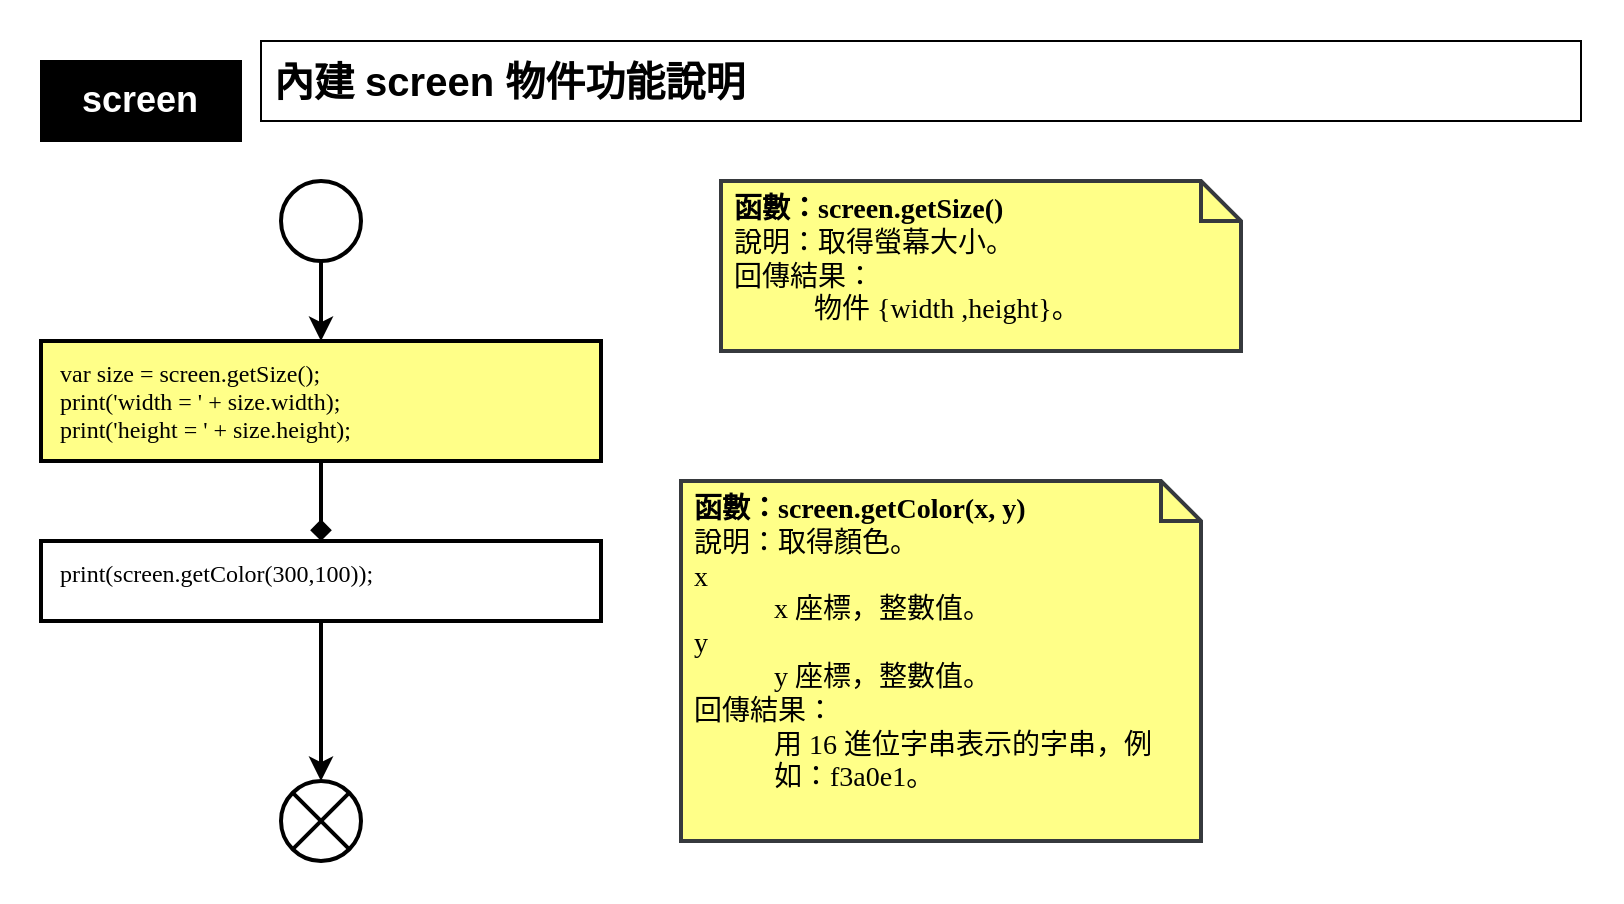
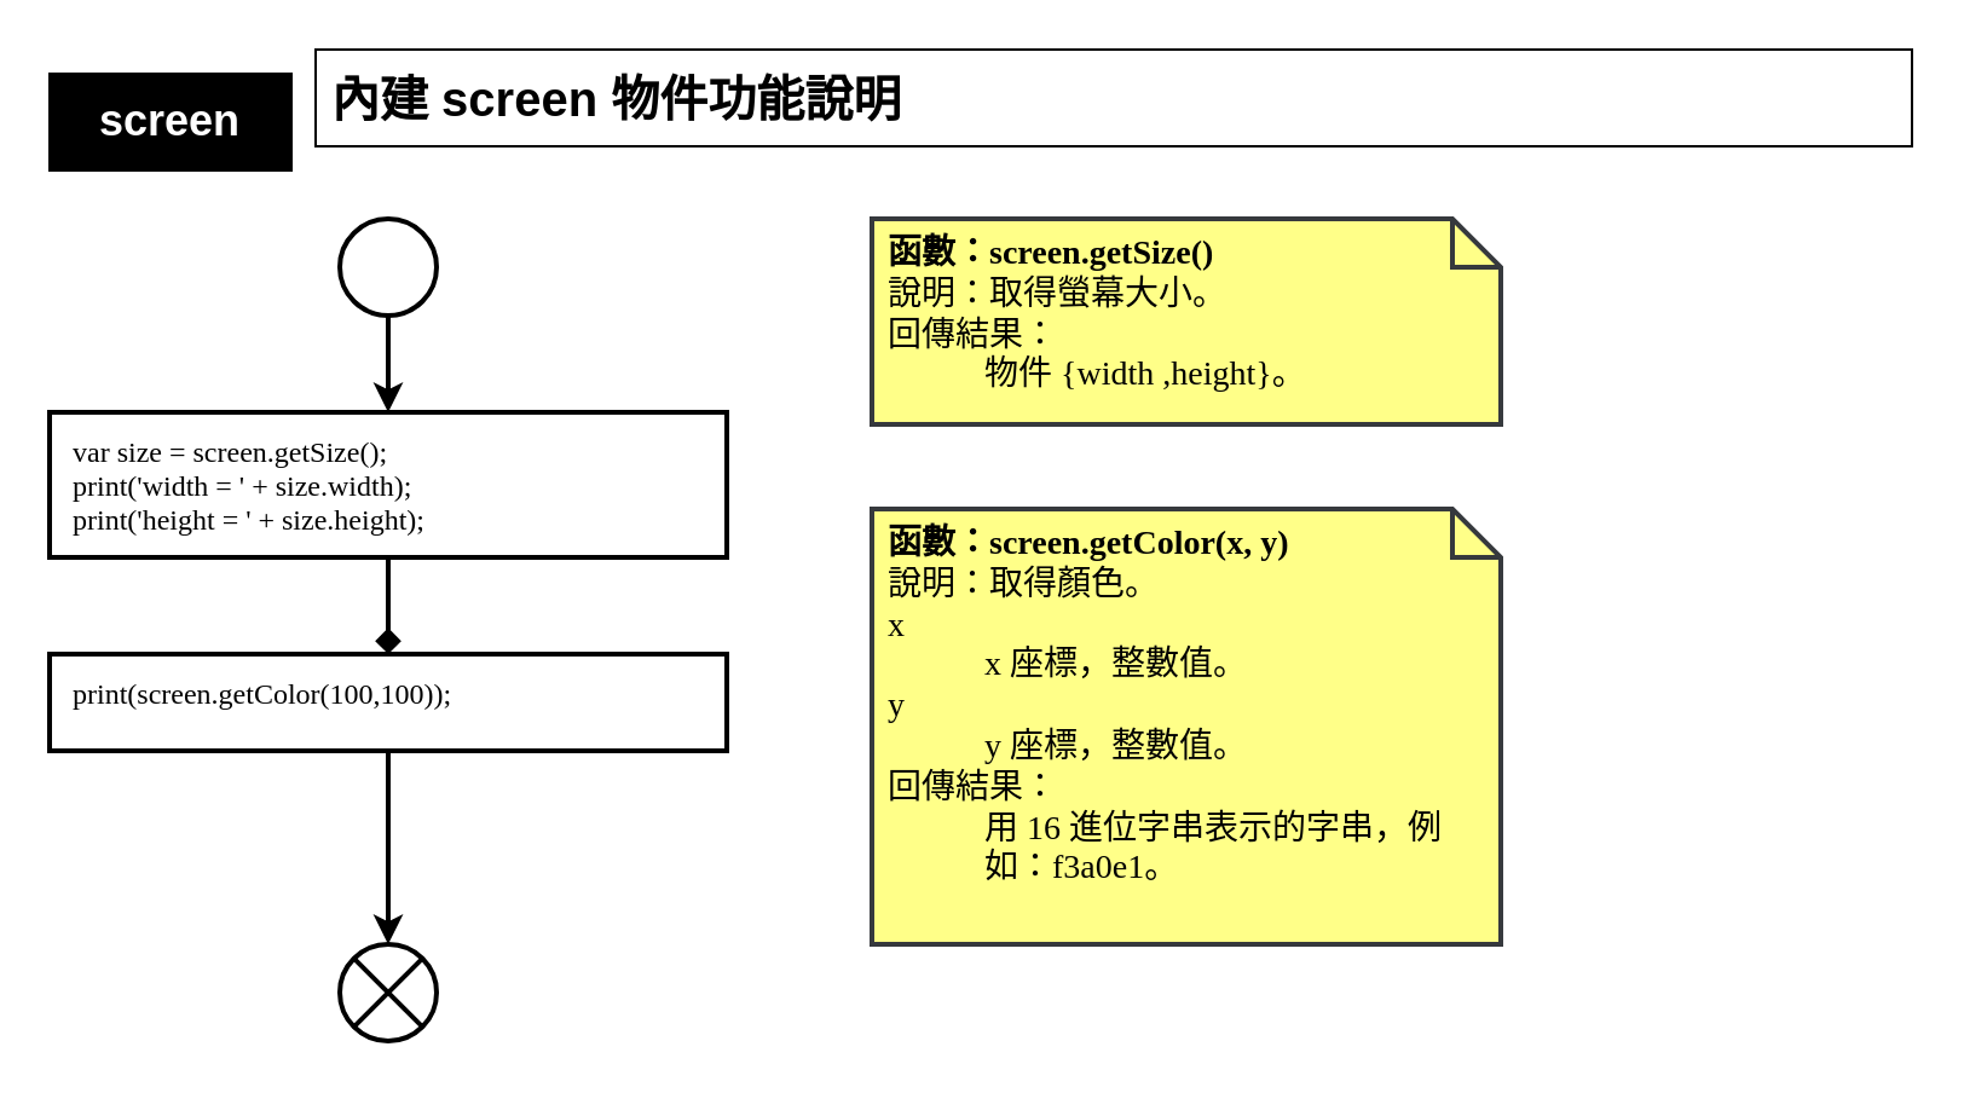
- <mxCell id="5" value="var size = screen.getSize();&#10;print('width = ' + size.width);&#10;print('height = ' + size.height);" style="fontSize=12;fontStyle=0;sketch=0;rounded=0;fontFamily=Iosevka Fixed;align=left;strokeWidth=2;arcSize=7;shadow=0;html=0;spacingLeft=5;verticalAlign=top;spacingTop=0;spacing=5;fillColor=#ffff88;" parent="1" vertex="1"><mxGeometry x="20" y="170" width="280" height="60" as="geometry" /></mxCell>
+ <mxCell id="5" value="var size = screen.getSize();&#10;print('width = ' + size.width);&#10;print('height = ' + size.height);" style="fontSize=12;fontStyle=0;sketch=0;rounded=0;fontFamily=Iosevka Fixed;align=left;strokeWidth=2;arcSize=7;shadow=0;html=0;spacingLeft=5;verticalAlign=top;spacingTop=0;spacing=5;" parent="1" vertex="1"><mxGeometry x="20" y="170" width="280" height="60" as="geometry" /></mxCell>
- <mxCell id="12" value="print(screen.getColor(300,100));" style="fontSize=12;fontStyle=0;sketch=0;rounded=0;fontFamily=Iosevka Fixed;align=left;strokeWidth=2;arcSize=7;shadow=0;html=0;spacingLeft=5;verticalAlign=top;spacingTop=0;spacing=5;" vertex="1" parent="1"><mxGeometry x="20" y="270" width="280" height="40" as="geometry" /></mxCell>
+ <mxCell id="12" value="print(screen.getColor(100,100));" style="fontSize=12;fontStyle=0;sketch=0;rounded=0;fontFamily=Iosevka Fixed;align=left;strokeWidth=2;arcSize=7;shadow=0;html=0;spacingLeft=5;verticalAlign=top;spacingTop=0;spacing=5;" vertex="1" parent="1"><mxGeometry x="20" y="270" width="280" height="40" as="geometry" /></mxCell>
- <mxCell id="10" value="&lt;font style=&quot;font-size: 14px;&quot;&gt;&lt;b style=&quot;&quot;&gt;&lt;font style=&quot;font-size: 14px;&quot;&gt;函數：screen.getColor(x, y)&lt;/font&gt;&lt;/b&gt;&lt;br&gt;說明：取得顏色。&lt;br&gt;&lt;/font&gt;x&lt;br&gt;&lt;blockquote style=&quot;margin: 0px 0px 0px 40px; border: none; padding: 0px;&quot;&gt;&lt;span style=&quot;background-color: initial;&quot;&gt;x 座標，整數值。&lt;/span&gt;&lt;br&gt;&lt;/blockquote&gt;&lt;blockquote style=&quot;margin: 0px 0px 0px 40px; border: none; padding: 0px;&quot;&gt;&lt;/blockquote&gt;&lt;span style=&quot;background-color: initial;&quot;&gt;y&lt;/span&gt;&lt;br&gt;&lt;blockquote style=&quot;margin: 0px 0px 0px 40px; border: none; padding: 0px;&quot;&gt;&lt;span style=&quot;background-color: initial;&quot;&gt;y 座標，整數值。&lt;/span&gt;&lt;/blockquote&gt;&lt;span style=&quot;background-color: initial;&quot;&gt;&lt;font style=&quot;font-size: 14px;&quot;&gt;回傳結果：&lt;br&gt;&lt;/font&gt;&lt;/span&gt;&lt;blockquote style=&quot;margin: 0 0 0 40px; border: none; padding: 0px;&quot;&gt;&lt;span style=&quot;background-color: initial;&quot;&gt;&lt;font style=&quot;font-size: 14px;&quot;&gt;用 16 進位字串表示的字串，例如：f3a0e1。&lt;/font&gt;&lt;/span&gt;&lt;/blockquote&gt;" style="shape=note;strokeWidth=2;fontSize=14;size=20;whiteSpace=wrap;html=1;fillColor=#ffff88;strokeColor=#36393d;align=left;spacingLeft=5;verticalAlign=top;fontFamily=Tahoma;" vertex="1" parent="1"><mxGeometry x="340" y="240" width="260" height="180" as="geometry" /></mxCell>
+ <mxCell id="10" value="&lt;font style=&quot;font-size: 14px;&quot;&gt;&lt;b style=&quot;&quot;&gt;&lt;font style=&quot;font-size: 14px;&quot;&gt;函數：screen.getColor(x, y)&lt;/font&gt;&lt;/b&gt;&lt;br&gt;說明：取得顏色。&lt;br&gt;&lt;/font&gt;x&lt;br&gt;&lt;blockquote style=&quot;margin: 0px 0px 0px 40px; border: none; padding: 0px;&quot;&gt;&lt;span style=&quot;background-color: initial;&quot;&gt;x 座標，整數值。&lt;/span&gt;&lt;br&gt;&lt;/blockquote&gt;&lt;blockquote style=&quot;margin: 0px 0px 0px 40px; border: none; padding: 0px;&quot;&gt;&lt;/blockquote&gt;&lt;span style=&quot;background-color: initial;&quot;&gt;y&lt;/span&gt;&lt;br&gt;&lt;blockquote style=&quot;margin: 0px 0px 0px 40px; border: none; padding: 0px;&quot;&gt;&lt;span style=&quot;background-color: initial;&quot;&gt;y 座標，整數值。&lt;/span&gt;&lt;/blockquote&gt;&lt;span style=&quot;background-color: initial;&quot;&gt;&lt;font style=&quot;font-size: 14px;&quot;&gt;回傳結果：&lt;br&gt;&lt;/font&gt;&lt;/span&gt;&lt;blockquote style=&quot;margin: 0 0 0 40px; border: none; padding: 0px;&quot;&gt;&lt;span style=&quot;background-color: initial;&quot;&gt;&lt;font style=&quot;font-size: 14px;&quot;&gt;用 16 進位字串表示的字串，例如：f3a0e1。&lt;/font&gt;&lt;/span&gt;&lt;/blockquote&gt;" style="shape=note;strokeWidth=2;fontSize=14;size=20;whiteSpace=wrap;html=1;fillColor=#ffff88;strokeColor=#36393d;align=left;spacingLeft=5;verticalAlign=top;fontFamily=Tahoma;" vertex="1" parent="1"><mxGeometry x="360" y="210" width="260" height="180" as="geometry" /></mxCell>
